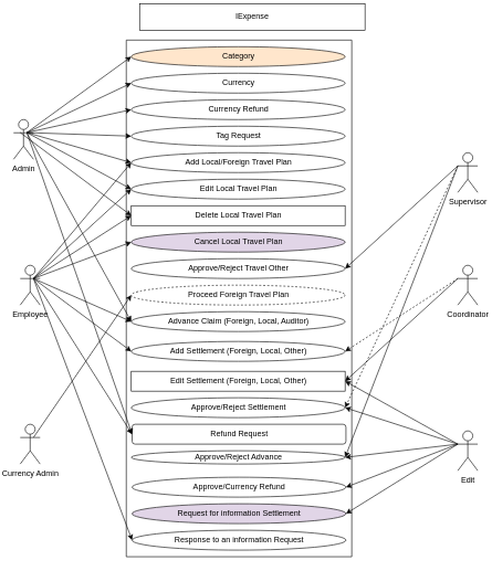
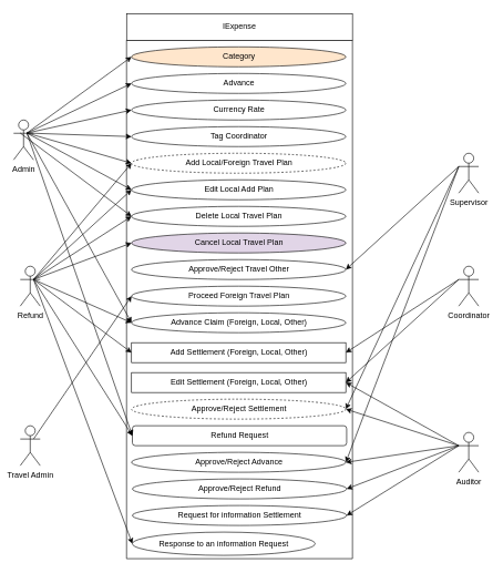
- <mxCell id="22" value="IExpense" style="rounded=0;whiteSpace=wrap;html=1;" parent="1" vertex="1"><mxGeometry x="210" y="5" width="340" height="40" as="geometry" /></mxCell>
+ <mxCell id="22" value="IExpense" style="rounded=0;whiteSpace=wrap;html=1;" parent="1" vertex="1"><mxGeometry x="190" y="20" width="340" height="40" as="geometry" /></mxCell>
- <mxCell id="13" value="Currency" style="ellipse;whiteSpace=wrap;html=1;" parent="2" vertex="1"><mxGeometry x="7.5" y="50" width="322.5" height="30" as="geometry" /></mxCell>
+ <mxCell id="13" value="Advance" style="ellipse;whiteSpace=wrap;html=1;" parent="2" vertex="1"><mxGeometry x="7.5" y="50" width="322.5" height="30" as="geometry" /></mxCell>
- <mxCell id="12" value="Currency Refund" style="ellipse;whiteSpace=wrap;html=1;" parent="2" vertex="1"><mxGeometry x="7.5" y="90" width="322.5" height="30" as="geometry" /></mxCell>
+ <mxCell id="12" value="Currency Rate" style="ellipse;whiteSpace=wrap;html=1;" parent="2" vertex="1"><mxGeometry x="7.5" y="90" width="322.5" height="30" as="geometry" /></mxCell>
- <mxCell id="11" value="Tag Request" style="ellipse;whiteSpace=wrap;html=1;" parent="2" vertex="1"><mxGeometry x="7.5" y="130" width="322.5" height="30" as="geometry" /></mxCell>
+ <mxCell id="11" value="Tag Coordinator" style="ellipse;whiteSpace=wrap;html=1;" parent="2" vertex="1"><mxGeometry x="7.5" y="130" width="322.5" height="30" as="geometry" /></mxCell>
- <mxCell id="10" value="Add Local/Foreign Travel Plan" style="ellipse;whiteSpace=wrap;html=1;" parent="2" vertex="1"><mxGeometry x="7.5" y="170" width="322.5" height="30" as="geometry" /></mxCell>
+ <mxCell id="10" value="Add Local/Foreign Travel Plan" style="ellipse;whiteSpace=wrap;html=1;dashed=1;" parent="2" vertex="1"><mxGeometry x="7.5" y="170" width="322.5" height="30" as="geometry" /></mxCell>
- <mxCell id="9" value="Edit Local Travel Plan" style="ellipse;whiteSpace=wrap;html=1;" parent="2" vertex="1"><mxGeometry x="7.5" y="210" width="322.5" height="30" as="geometry" /></mxCell>
+ <mxCell id="9" value="Edit Local Add Plan" style="ellipse;whiteSpace=wrap;html=1;" parent="2" vertex="1"><mxGeometry x="7.5" y="210" width="322.5" height="30" as="geometry" /></mxCell>
- <mxCell id="8" value="Delete Local Travel Plan" style="whiteSpace=wrap;html=1;rounded=0;" parent="2" vertex="1"><mxGeometry x="7.5" y="250" width="322.5" height="30" as="geometry" /></mxCell>
+ <mxCell id="8" value="Delete Local Travel Plan" style="ellipse;whiteSpace=wrap;html=1;" parent="2" vertex="1"><mxGeometry x="7.5" y="250" width="322.5" height="30" as="geometry" /></mxCell>
- <mxCell id="56" value="" style="edgeStyle=none;orthogonalLoop=1;jettySize=auto;html=1;rounded=0;entryX=1;entryY=0.5;entryDx=0;entryDy=0;exitX=0;exitY=0.333;exitDx=0;exitDy=0;exitPerimeter=0;dashed=1;" parent="1" source="25" target="16" edge="1"><mxGeometry width="100" relative="1" as="geometry"><mxPoint x="660" y="190" as="sourcePoint" /><mxPoint x="610" y="190" as="targetPoint" /><Array as="points" /></mxGeometry></mxCell>
+ <mxCell id="56" value="" style="edgeStyle=none;orthogonalLoop=1;jettySize=auto;html=1;rounded=0;entryX=1;entryY=0.5;entryDx=0;entryDy=0;exitX=0;exitY=0.333;exitDx=0;exitDy=0;exitPerimeter=0;" parent="1" source="25" target="16" edge="1"><mxGeometry width="100" relative="1" as="geometry"><mxPoint x="660" y="190" as="sourcePoint" /><mxPoint x="610" y="190" as="targetPoint" /><Array as="points" /></mxGeometry></mxCell>
- <mxCell id="5" value="Proceed Foreign Travel Plan" style="ellipse;whiteSpace=wrap;html=1;dashed=1;" parent="2" vertex="1"><mxGeometry x="7.5" y="370" width="322.5" height="30" as="geometry" /></mxCell>
+ <mxCell id="5" value="Proceed Foreign Travel Plan" style="ellipse;whiteSpace=wrap;html=1;" parent="2" vertex="1"><mxGeometry x="7.5" y="370" width="322.5" height="30" as="geometry" /></mxCell>
- <mxCell id="27" value="Employee" style="shape=umlActor;verticalLabelPosition=bottom;verticalAlign=top;html=1;" parent="1" vertex="1"><mxGeometry x="30" y="400" width="30" height="60" as="geometry" /></mxCell>
+ <mxCell id="27" value="Refund" style="shape=umlActor;verticalLabelPosition=bottom;verticalAlign=top;html=1;" parent="1" vertex="1"><mxGeometry x="30" y="400" width="30" height="60" as="geometry" /></mxCell>
- <mxCell id="53" value="" style="edgeStyle=none;orthogonalLoop=1;jettySize=auto;html=1;rounded=0;entryX=1;entryY=0.5;entryDx=0;entryDy=0;exitX=0;exitY=0.333;exitDx=0;exitDy=0;exitPerimeter=0;dashed=1;" parent="1" source="24" target="14" edge="1"><mxGeometry width="100" relative="1" as="geometry"><mxPoint x="650" y="420" as="sourcePoint" /><mxPoint x="600" y="420" as="targetPoint" /><Array as="points" /></mxGeometry></mxCell>
+ <mxCell id="53" value="" style="edgeStyle=none;orthogonalLoop=1;jettySize=auto;html=1;rounded=0;entryX=1;entryY=0.5;entryDx=0;entryDy=0;exitX=0;exitY=0.333;exitDx=0;exitDy=0;exitPerimeter=0;" parent="1" source="24" target="14" edge="1"><mxGeometry width="100" relative="1" as="geometry"><mxPoint x="650" y="420" as="sourcePoint" /><mxPoint x="600" y="420" as="targetPoint" /><Array as="points" /></mxGeometry></mxCell>
- <mxCell id="4" value="Advance Claim (Foreign, Local, Auditor)" style="ellipse;whiteSpace=wrap;html=1;" parent="2" vertex="1"><mxGeometry x="7.5" y="410" width="322.5" height="30" as="geometry" /></mxCell>
+ <mxCell id="4" value="Advance Claim (Foreign, Local, Other)" style="ellipse;whiteSpace=wrap;html=1;" parent="2" vertex="1"><mxGeometry x="7.5" y="410" width="322.5" height="30" as="geometry" /></mxCell>
- <mxCell id="14" value="Add Settlement (Foreign, Local, Other)" style="ellipse;whiteSpace=wrap;html=1;" parent="2" vertex="1"><mxGeometry x="7.5" y="455" width="322.5" height="30" as="geometry" /></mxCell>
+ <mxCell id="14" value="Add Settlement (Foreign, Local, Other)" style="whiteSpace=wrap;html=1;rounded=0;" parent="2" vertex="1"><mxGeometry x="7.5" y="455" width="322.5" height="30" as="geometry" /></mxCell>
- <mxCell id="16" value="Approve/Reject Settlement" style="ellipse;whiteSpace=wrap;html=1;" parent="2" vertex="1"><mxGeometry x="7.5" y="540" width="322.5" height="30" as="geometry" /></mxCell>
+ <mxCell id="16" value="Approve/Reject Settlement" style="ellipse;whiteSpace=wrap;html=1;dashed=1;" parent="2" vertex="1"><mxGeometry x="7.5" y="540" width="322.5" height="30" as="geometry" /></mxCell>
- <mxCell id="18" value="Approve/Reject Advance" style="ellipse;whiteSpace=wrap;html=1;" parent="2" vertex="1"><mxGeometry x="7.5" y="620" width="322.5" height="20" as="geometry" /></mxCell>
+ <mxCell id="18" value="Approve/Reject Advance" style="ellipse;whiteSpace=wrap;html=1;" parent="2" vertex="1"><mxGeometry x="7.5" y="620" width="322.5" height="30" as="geometry" /></mxCell>
- <mxCell id="26" value="Currency Admin" style="shape=umlActor;verticalLabelPosition=bottom;verticalAlign=top;html=1;" parent="1" vertex="1"><mxGeometry x="30" y="640" width="30" height="60" as="geometry" /></mxCell>
+ <mxCell id="26" value="Travel Admin" style="shape=umlActor;verticalLabelPosition=bottom;verticalAlign=top;html=1;" parent="1" vertex="1"><mxGeometry x="30" y="640" width="30" height="60" as="geometry" /></mxCell>
- <mxCell id="28" value="Edit" style="shape=umlActor;verticalLabelPosition=bottom;verticalAlign=top;html=1;" parent="1" vertex="1"><mxGeometry x="690" y="650" width="30" height="60" as="geometry" /></mxCell>
+ <mxCell id="28" value="Auditor" style="shape=umlActor;verticalLabelPosition=bottom;verticalAlign=top;html=1;" parent="1" vertex="1"><mxGeometry x="690" y="650" width="30" height="60" as="geometry" /></mxCell>
- <mxCell id="19" value="Approve/Currency Refund" style="ellipse;whiteSpace=wrap;html=1;" parent="2" vertex="1"><mxGeometry x="8.75" y="660" width="322.5" height="30" as="geometry" /></mxCell>
+ <mxCell id="19" value="Approve/Reject Refund" style="ellipse;whiteSpace=wrap;html=1;" parent="2" vertex="1"><mxGeometry x="8.75" y="660" width="322.5" height="30" as="geometry" /></mxCell>
- <mxCell id="20" value="Request for information Settlement" style="ellipse;whiteSpace=wrap;html=1;fillColor=#e1d5e7;" parent="2" vertex="1"><mxGeometry x="8.75" y="700" width="322.5" height="30" as="geometry" /></mxCell>
+ <mxCell id="20" value="Request for information Settlement" style="ellipse;whiteSpace=wrap;html=1;" parent="2" vertex="1"><mxGeometry x="8.75" y="700" width="322.5" height="30" as="geometry" /></mxCell>
- <mxCell id="21" value="Response to an information Request" style="ellipse;whiteSpace=wrap;html=1;" parent="2" vertex="1"><mxGeometry x="8.75" y="740" width="322.5" height="30" as="geometry" /></mxCell>
+ <mxCell id="21" value="Response to an information Request" style="ellipse;whiteSpace=wrap;html=1;" parent="2" vertex="1"><mxGeometry x="8.75" y="740" width="275" height="35" as="geometry" /></mxCell>
